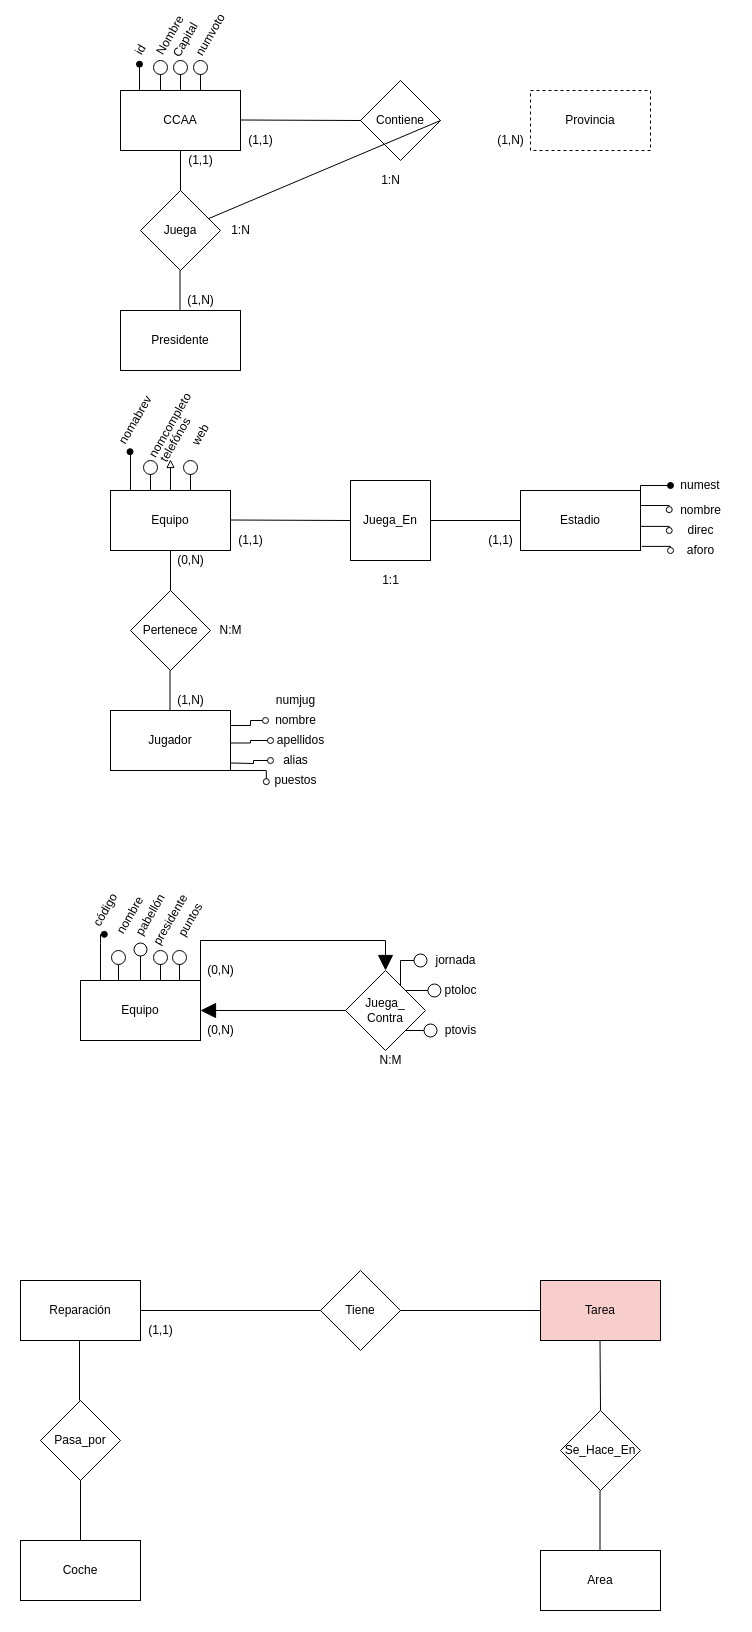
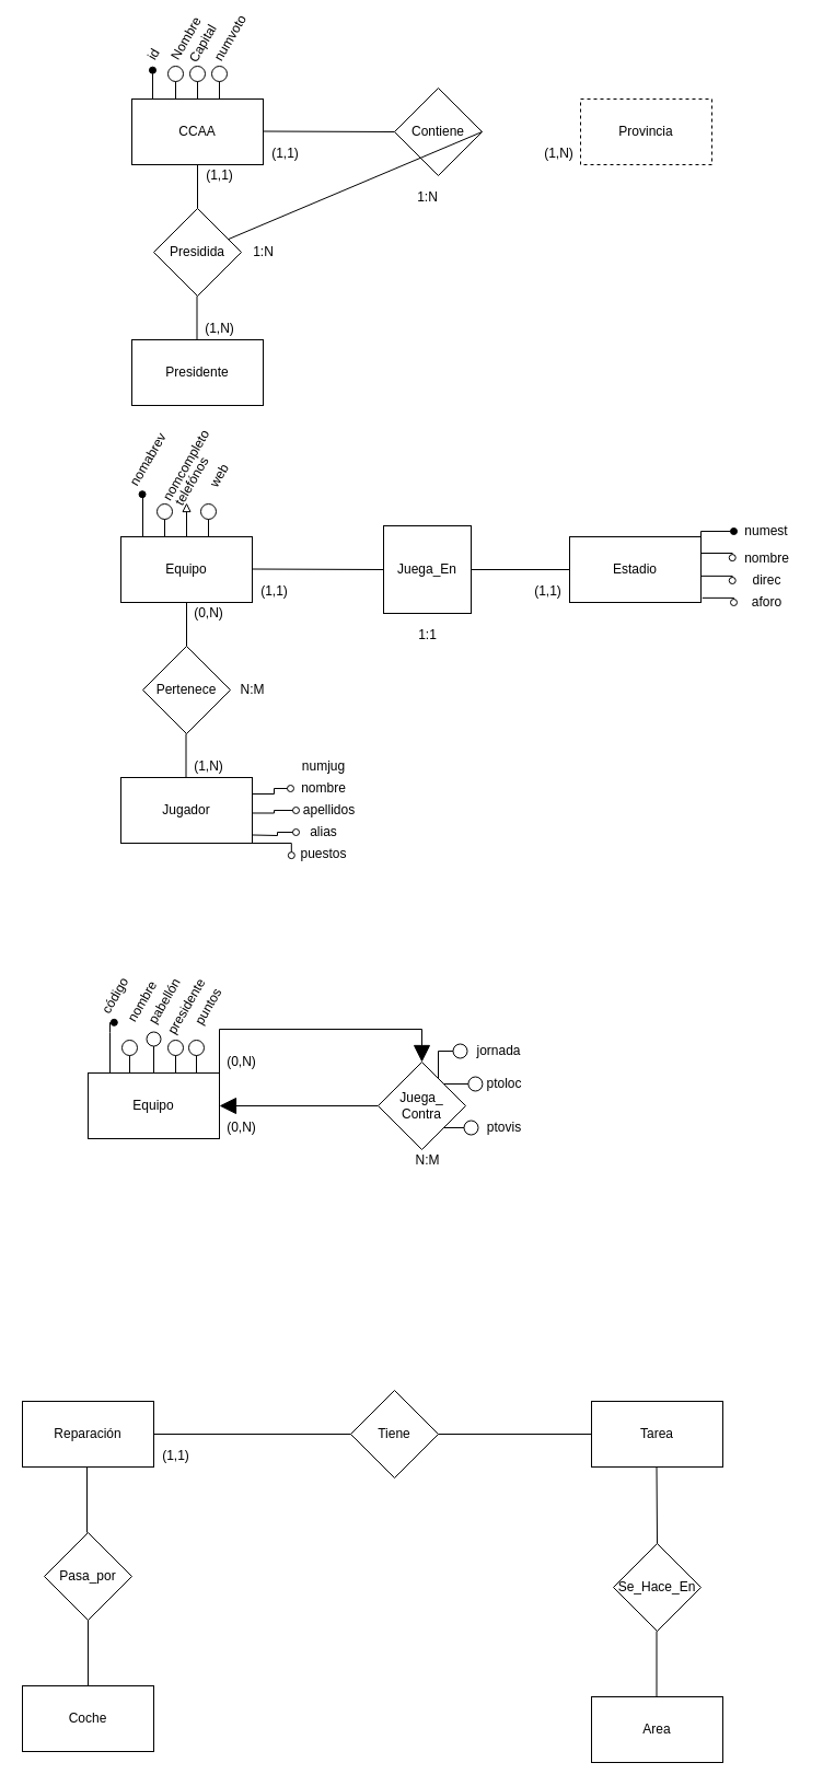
- <mxCell id="6" value="Juega" style="rhombus;whiteSpace=wrap;html=1;" parent="1" vertex="1"><mxGeometry x="140" y="190" width="80" height="80" as="geometry" /></mxCell>
+ <mxCell id="6" value="Presidida" style="rhombus;whiteSpace=wrap;html=1;" parent="1" vertex="1"><mxGeometry x="140" y="190" width="80" height="80" as="geometry" /></mxCell>
- <mxCell id="90" value="Tarea" style="rounded=0;whiteSpace=wrap;html=1;fillColor=#f8cecc;" vertex="1" parent="1"><mxGeometry x="540" y="1280" width="120" height="60" as="geometry" /></mxCell>
+ <mxCell id="90" value="Tarea" style="rounded=0;whiteSpace=wrap;html=1;" vertex="1" parent="1"><mxGeometry x="540" y="1280" width="120" height="60" as="geometry" /></mxCell>
